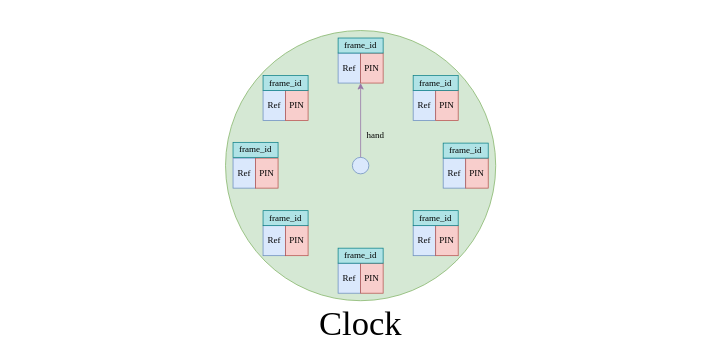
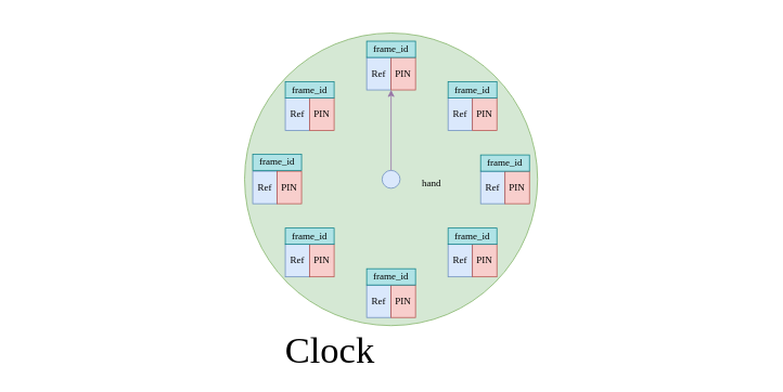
- <mxCell id="21" value="&lt;font face=&quot;JetBrains Mono&quot;&gt;hand&lt;/font&gt;" style="text;html=1;strokeColor=none;fillColor=none;align=center;verticalAlign=middle;whiteSpace=wrap;rounded=0;" vertex="1" parent="1"><mxGeometry x="480" y="170" width="40" height="20" as="geometry" /></mxCell>
+ <mxCell id="21" value="&lt;font face=&quot;JetBrains Mono&quot;&gt;hand&lt;/font&gt;" style="text;html=1;strokeColor=none;fillColor=none;align=center;verticalAlign=middle;whiteSpace=wrap;rounded=0;" vertex="1" parent="1"><mxGeometry x="510" y="215" width="40" height="20" as="geometry" /></mxCell>
- <mxCell id="4" value="&lt;font face=&quot;JetBrains Mono&quot; style=&quot;font-size: 46px&quot;&gt;Clock&lt;/font&gt;" style="text;html=1;strokeColor=none;fillColor=none;align=center;verticalAlign=middle;whiteSpace=wrap;rounded=0;" vertex="1" parent="1"><mxGeometry x="400" y="410" width="160" height="40" as="geometry" /></mxCell>
+ <mxCell id="4" value="&lt;font face=&quot;JetBrains Mono&quot; style=&quot;font-size: 46px&quot;&gt;Clock&lt;/font&gt;" style="text;html=1;strokeColor=none;fillColor=none;align=center;verticalAlign=middle;whiteSpace=wrap;rounded=0;" vertex="1" parent="1"><mxGeometry x="325" y="410" width="160" height="40" as="geometry" /></mxCell>
